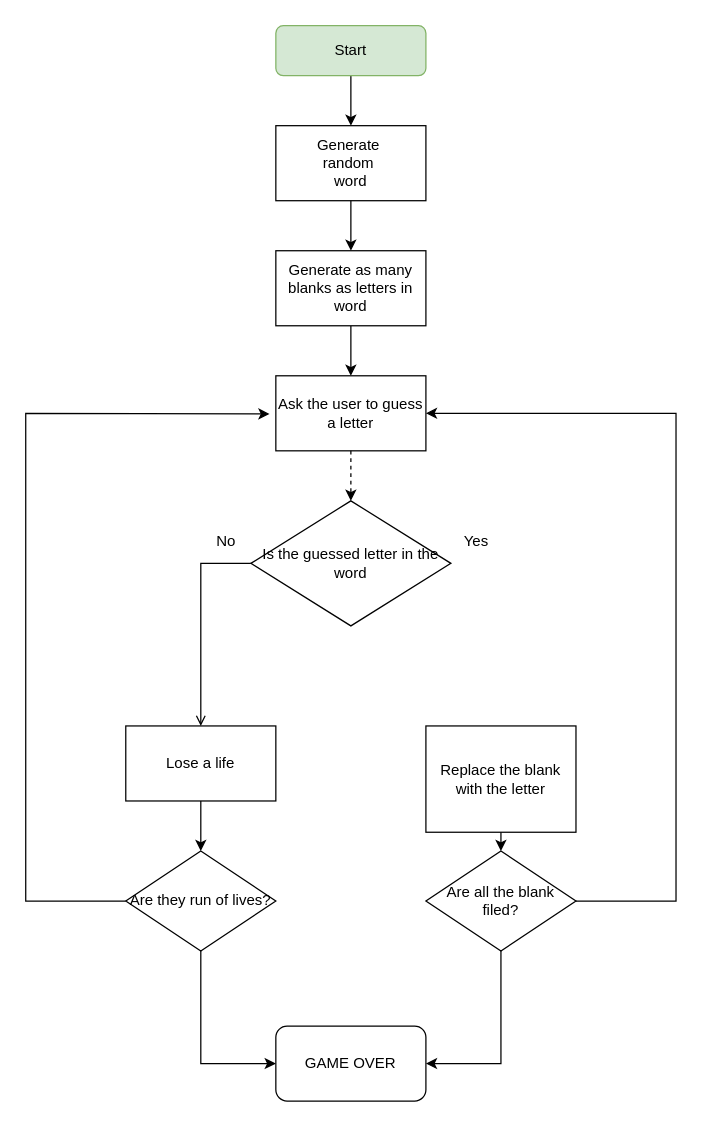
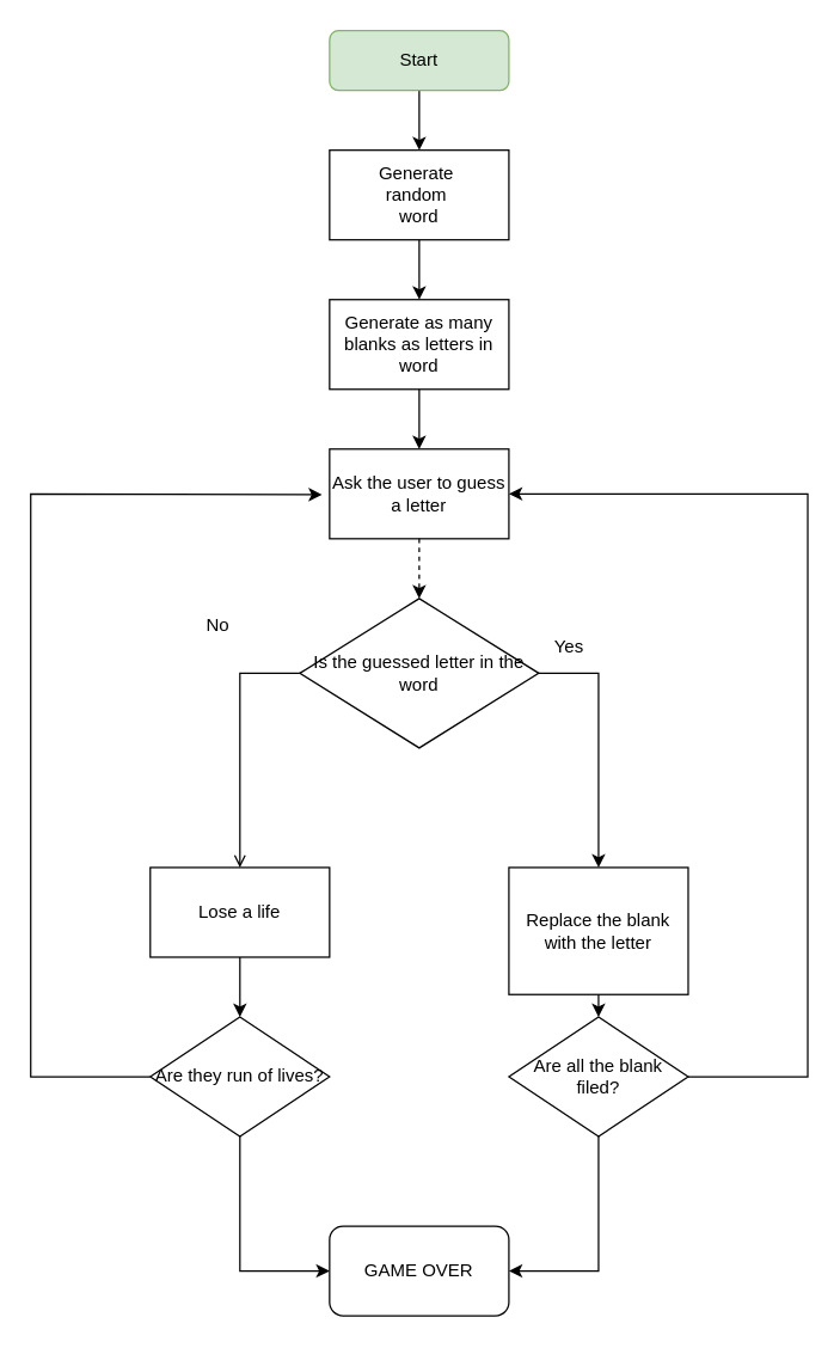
- <mxCell id="15" value="No" style="text;html=1;align=center;verticalAlign=middle;resizable=0;points=[];autosize=1;strokeColor=none;fillColor=none;" vertex="1" parent="1"><mxGeometry x="160" y="418" width="40" height="30" as="geometry" /></mxCell>
+ <mxCell id="15" value="No" style="text;html=1;align=center;verticalAlign=middle;resizable=0;points=[];autosize=1;strokeColor=none;fillColor=none;" vertex="1" parent="1"><mxGeometry x="125" y="403" width="40" height="30" as="geometry" /></mxCell>
+ <mxCell id="12" value="" style="endArrow=classic;html=1;rounded=0;entryX=0.5;entryY=0;entryDx=0;entryDy=0;exitX=1;exitY=0.5;exitDx=0;exitDy=0;" parent="1" source="11" target="10" edge="1"><mxGeometry width="50" height="50" relative="1" as="geometry"><mxPoint x="250" y="540" as="sourcePoint" /><mxPoint x="300" y="490" as="targetPoint" /><Array as="points"><mxPoint x="400" y="450" /></Array></mxGeometry></mxCell>
